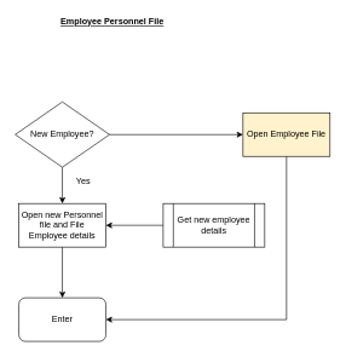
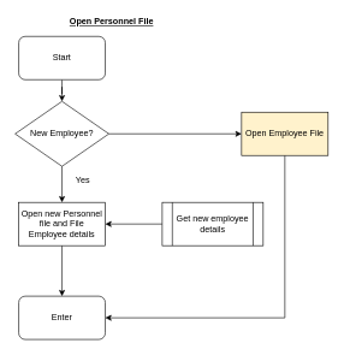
- <mxCell id="9" value="Employee Personnel File" style="text;html=1;strokeColor=none;fillColor=none;align=center;verticalAlign=middle;whiteSpace=wrap;rounded=0;fontStyle=5" vertex="1" parent="1"><mxGeometry x="74" y="20" width="160" height="20" as="geometry" /></mxCell>
+ <mxCell id="9" value="Open Personnel File" style="text;html=1;strokeColor=none;fillColor=none;align=center;verticalAlign=middle;whiteSpace=wrap;rounded=0;fontStyle=5" vertex="1" parent="1"><mxGeometry x="74" y="20" width="160" height="20" as="geometry" /></mxCell>
+ <mxCell id="3" value="Start" style="rounded=1;whiteSpace=wrap;html=1;" vertex="1" parent="1"><mxGeometry x="25" y="50" width="120" height="60" as="geometry" /></mxCell>
+ <mxCell id="2" value="" style="edgeStyle=orthogonalEdgeStyle;rounded=0;orthogonalLoop=1;jettySize=auto;html=1;" edge="1" parent="1" source="3" target="12"><mxGeometry relative="1" as="geometry" /></mxCell>
